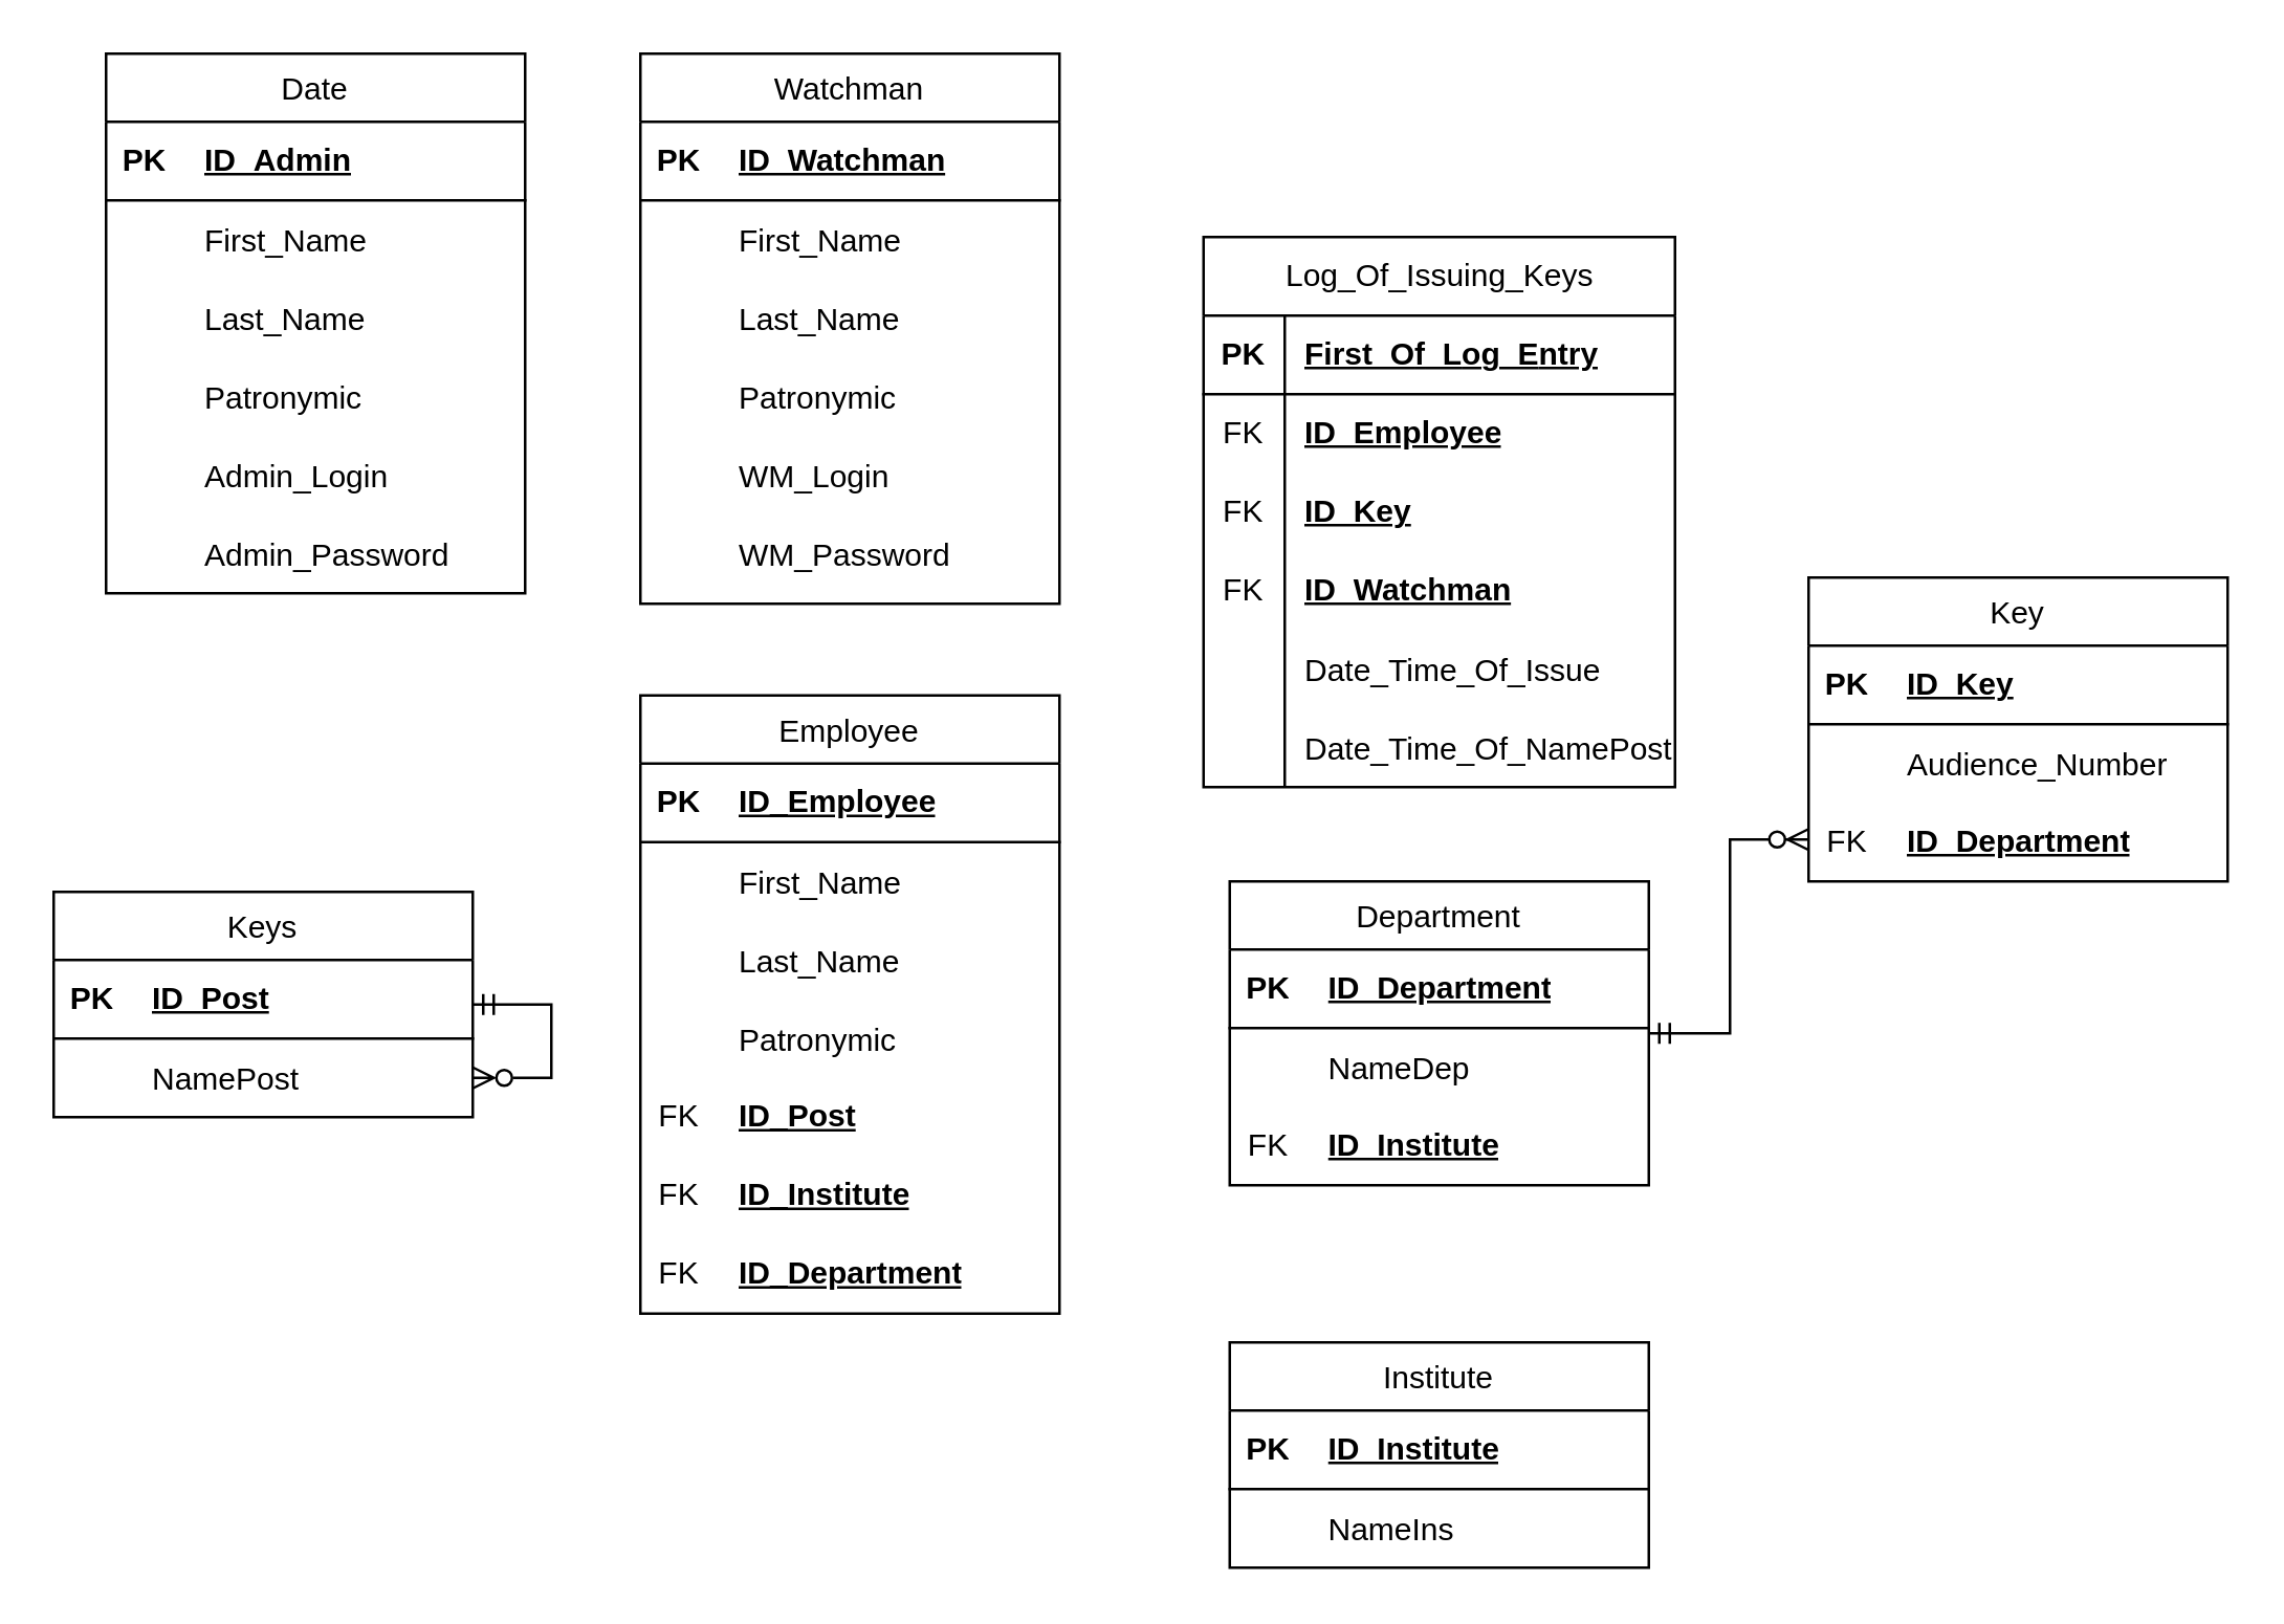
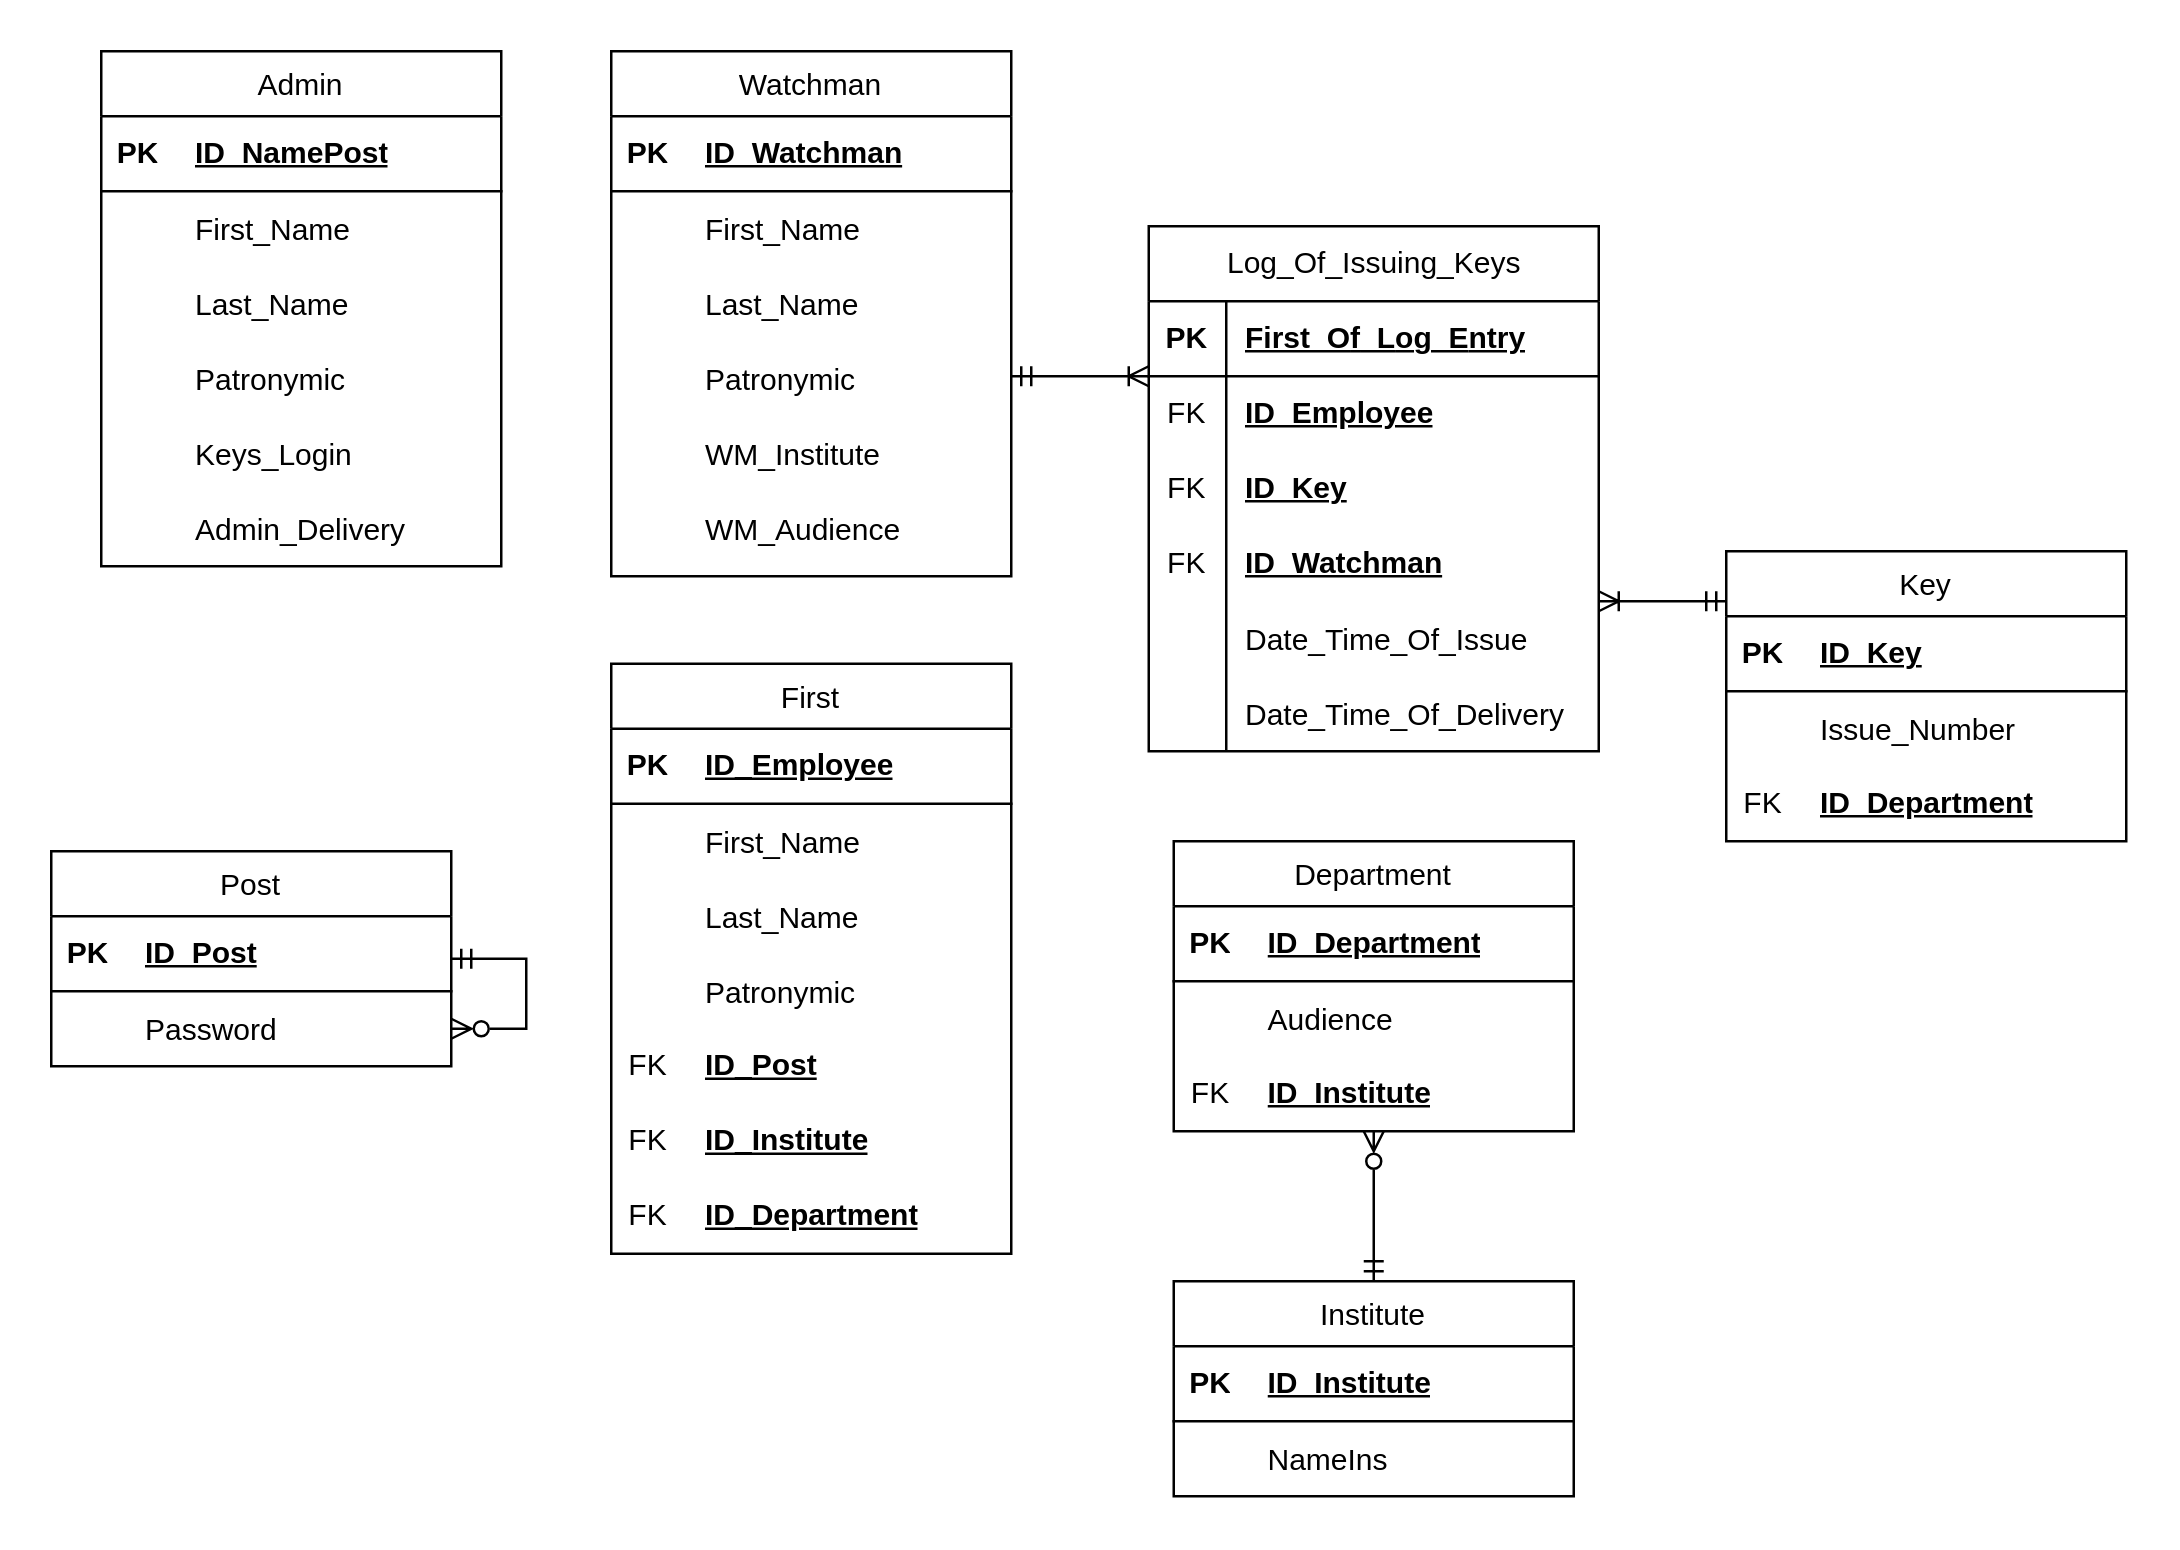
- <mxCell id="110" value="Date" style="swimlane;fontStyle=0;align=center;verticalAlign=top;childLayout=stackLayout;horizontal=1;startSize=26;horizontalStack=0;resizeParent=1;resizeLast=0;collapsible=1;marginBottom=0;rounded=0;shadow=0;strokeWidth=1;" vertex="1" parent="1"><mxGeometry x="40" y="20" width="160" height="206" as="geometry"><mxRectangle x="340" y="380" width="170" height="26" as="alternateBounds" /></mxGeometry></mxCell>
+ <mxCell id="110" value="Admin" style="swimlane;fontStyle=0;align=center;verticalAlign=top;childLayout=stackLayout;horizontal=1;startSize=26;horizontalStack=0;resizeParent=1;resizeLast=0;collapsible=1;marginBottom=0;rounded=0;shadow=0;strokeWidth=1;" vertex="1" parent="1"><mxGeometry x="40" y="20" width="160" height="206" as="geometry"><mxRectangle x="340" y="380" width="170" height="26" as="alternateBounds" /></mxGeometry></mxCell>
- <mxCell id="114" value="ID_Admin" style="shape=partialRectangle;connectable=0;fillColor=none;top=0;left=0;bottom=0;right=0;align=left;spacingLeft=6;fontStyle=5;overflow=hidden;whiteSpace=wrap;html=1;" vertex="1" parent="112"><mxGeometry x="30" width="130" height="30" as="geometry"><mxRectangle width="130" height="30" as="alternateBounds" /></mxGeometry></mxCell>
+ <mxCell id="114" value="ID_NamePost" style="shape=partialRectangle;connectable=0;fillColor=none;top=0;left=0;bottom=0;right=0;align=left;spacingLeft=6;fontStyle=5;overflow=hidden;whiteSpace=wrap;html=1;" vertex="1" parent="112"><mxGeometry x="30" width="130" height="30" as="geometry"><mxRectangle width="130" height="30" as="alternateBounds" /></mxGeometry></mxCell>
+ <mxCell id="109" value="" style="fontSize=12;html=1;endArrow=ERoneToMany;startArrow=ERmandOne;rounded=0;edgeStyle=orthogonalEdgeStyle;" edge="1" parent="1" source="88" target="58"><mxGeometry width="100" height="100" relative="1" as="geometry"><mxPoint x="414" y="316" as="sourcePoint" /><mxPoint x="469" y="155" as="targetPoint" /><Array as="points"><mxPoint x="430" y="150" /><mxPoint x="430" y="150" /></Array></mxGeometry></mxCell>
- <mxCell id="126" value="Admin_Login" style="shape=partialRectangle;connectable=0;fillColor=none;top=0;left=0;bottom=0;right=0;align=left;spacingLeft=6;overflow=hidden;" vertex="1" parent="124"><mxGeometry x="30" width="130" height="30" as="geometry"><mxRectangle width="130" height="30" as="alternateBounds" /></mxGeometry></mxCell>
+ <mxCell id="126" value="Keys_Login" style="shape=partialRectangle;connectable=0;fillColor=none;top=0;left=0;bottom=0;right=0;align=left;spacingLeft=6;overflow=hidden;" vertex="1" parent="124"><mxGeometry x="30" width="130" height="30" as="geometry"><mxRectangle width="130" height="30" as="alternateBounds" /></mxGeometry></mxCell>
- <mxCell id="105" value="WM_Login" style="shape=partialRectangle;connectable=0;fillColor=none;top=0;left=0;bottom=0;right=0;align=left;spacingLeft=6;overflow=hidden;" vertex="1" parent="103"><mxGeometry x="30" width="130" height="30" as="geometry"><mxRectangle width="130" height="30" as="alternateBounds" /></mxGeometry></mxCell>
+ <mxCell id="105" value="WM_Institute" style="shape=partialRectangle;connectable=0;fillColor=none;top=0;left=0;bottom=0;right=0;align=left;spacingLeft=6;overflow=hidden;" vertex="1" parent="103"><mxGeometry x="30" width="130" height="30" as="geometry"><mxRectangle width="130" height="30" as="alternateBounds" /></mxGeometry></mxCell>
- <mxCell id="129" value="Admin_Password" style="shape=partialRectangle;connectable=0;fillColor=none;top=0;left=0;bottom=0;right=0;align=left;spacingLeft=6;overflow=hidden;" vertex="1" parent="127"><mxGeometry x="30" width="130" height="30" as="geometry"><mxRectangle width="130" height="30" as="alternateBounds" /></mxGeometry></mxCell>
+ <mxCell id="129" value="Admin_Delivery" style="shape=partialRectangle;connectable=0;fillColor=none;top=0;left=0;bottom=0;right=0;align=left;spacingLeft=6;overflow=hidden;" vertex="1" parent="127"><mxGeometry x="30" width="130" height="30" as="geometry"><mxRectangle width="130" height="30" as="alternateBounds" /></mxGeometry></mxCell>
- <mxCell id="108" value="WM_Password" style="shape=partialRectangle;connectable=0;fillColor=none;top=0;left=0;bottom=0;right=0;align=left;spacingLeft=6;overflow=hidden;" vertex="1" parent="106"><mxGeometry x="30" width="130" height="30" as="geometry"><mxRectangle width="130" height="30" as="alternateBounds" /></mxGeometry></mxCell>
+ <mxCell id="108" value="WM_Audience" style="shape=partialRectangle;connectable=0;fillColor=none;top=0;left=0;bottom=0;right=0;align=left;spacingLeft=6;overflow=hidden;" vertex="1" parent="106"><mxGeometry x="30" width="130" height="30" as="geometry"><mxRectangle width="130" height="30" as="alternateBounds" /></mxGeometry></mxCell>
+ <mxCell id="77" value="" style="edgeStyle=orthogonalEdgeStyle;fontSize=12;html=1;endArrow=ERoneToMany;startArrow=ERmandOne;rounded=0;" parent="1" source="45" target="58" edge="1"><mxGeometry width="100" height="100" relative="1" as="geometry"><mxPoint x="419" y="301" as="sourcePoint" /><mxPoint x="479" y="190" as="targetPoint" /><Array as="points"><mxPoint x="660" y="240" /><mxPoint x="660" y="240" /></Array></mxGeometry></mxCell>
- <mxCell id="2" value="Employee" style="swimlane;fontStyle=0;align=center;verticalAlign=top;childLayout=stackLayout;horizontal=1;startSize=26;horizontalStack=0;resizeParent=1;resizeLast=0;collapsible=1;marginBottom=0;rounded=0;shadow=0;strokeWidth=1;" parent="1" vertex="1"><mxGeometry x="244" y="265" width="160" height="236" as="geometry"><mxRectangle x="230" y="140" width="160" height="26" as="alternateBounds" /></mxGeometry></mxCell>
+ <mxCell id="2" value="First" style="swimlane;fontStyle=0;align=center;verticalAlign=top;childLayout=stackLayout;horizontal=1;startSize=26;horizontalStack=0;resizeParent=1;resizeLast=0;collapsible=1;marginBottom=0;rounded=0;shadow=0;strokeWidth=1;" parent="1" vertex="1"><mxGeometry x="244" y="265" width="160" height="236" as="geometry"><mxRectangle x="230" y="140" width="160" height="26" as="alternateBounds" /></mxGeometry></mxCell>
- <mxCell id="76" value="Date_Time_Of_NamePost" style="shape=partialRectangle;connectable=0;fillColor=none;top=0;left=0;bottom=0;right=0;align=left;spacingLeft=6;overflow=hidden;" parent="74" vertex="1"><mxGeometry x="31" width="149" height="30" as="geometry"><mxRectangle width="149" height="30" as="alternateBounds" /></mxGeometry></mxCell>
+ <mxCell id="76" value="Date_Time_Of_Delivery" style="shape=partialRectangle;connectable=0;fillColor=none;top=0;left=0;bottom=0;right=0;align=left;spacingLeft=6;overflow=hidden;" parent="74" vertex="1"><mxGeometry x="31" width="149" height="30" as="geometry"><mxRectangle width="149" height="30" as="alternateBounds" /></mxGeometry></mxCell>
- <mxCell id="53" value="Audience_Number" style="shape=partialRectangle;connectable=0;fillColor=none;top=0;left=0;bottom=0;right=0;align=left;spacingLeft=6;overflow=hidden;" parent="51" vertex="1"><mxGeometry x="30" width="130" height="30" as="geometry"><mxRectangle width="130" height="30" as="alternateBounds" /></mxGeometry></mxCell>
+ <mxCell id="53" value="Issue_Number" style="shape=partialRectangle;connectable=0;fillColor=none;top=0;left=0;bottom=0;right=0;align=left;spacingLeft=6;overflow=hidden;" parent="51" vertex="1"><mxGeometry x="30" width="130" height="30" as="geometry"><mxRectangle width="130" height="30" as="alternateBounds" /></mxGeometry></mxCell>
- <mxCell id="26" value="Keys" style="swimlane;fontStyle=0;align=center;verticalAlign=top;childLayout=stackLayout;horizontal=1;startSize=26;horizontalStack=0;resizeParent=1;resizeLast=0;collapsible=1;marginBottom=0;rounded=0;shadow=0;strokeWidth=1;" parent="1" vertex="1"><mxGeometry x="20" y="340" width="160" height="86" as="geometry"><mxRectangle x="130" y="380" width="160" height="26" as="alternateBounds" /></mxGeometry></mxCell>
+ <mxCell id="26" value="Post" style="swimlane;fontStyle=0;align=center;verticalAlign=top;childLayout=stackLayout;horizontal=1;startSize=26;horizontalStack=0;resizeParent=1;resizeLast=0;collapsible=1;marginBottom=0;rounded=0;shadow=0;strokeWidth=1;" parent="1" vertex="1"><mxGeometry x="20" y="340" width="160" height="86" as="geometry"><mxRectangle x="130" y="380" width="160" height="26" as="alternateBounds" /></mxGeometry></mxCell>
- <mxCell id="78" value="" style="edgeStyle=orthogonalEdgeStyle;fontSize=12;html=1;endArrow=ERzeroToMany;startArrow=ERmandOne;rounded=0;" parent="1" source="34" target="45" edge="1"><mxGeometry width="100" height="100" relative="1" as="geometry"><mxPoint x="390" y="370" as="sourcePoint" /><mxPoint x="490" y="270" as="targetPoint" /><Array as="points"><mxPoint x="660" y="394" /><mxPoint x="660" y="320" /></Array></mxGeometry></mxCell>
- <mxCell id="41" value="NameDep" style="shape=partialRectangle;connectable=0;fillColor=none;top=0;left=0;bottom=0;right=0;align=left;spacingLeft=6;overflow=hidden;" parent="39" vertex="1"><mxGeometry x="30" width="130" height="30" as="geometry"><mxRectangle width="130" height="30" as="alternateBounds" /></mxGeometry></mxCell>
+ <mxCell id="41" value="Audience" style="shape=partialRectangle;connectable=0;fillColor=none;top=0;left=0;bottom=0;right=0;align=left;spacingLeft=6;overflow=hidden;" parent="39" vertex="1"><mxGeometry x="30" width="130" height="30" as="geometry"><mxRectangle width="130" height="30" as="alternateBounds" /></mxGeometry></mxCell>
- <mxCell id="33" value="NamePost" style="shape=partialRectangle;connectable=0;fillColor=none;top=0;left=0;bottom=0;right=0;align=left;spacingLeft=6;overflow=hidden;" parent="31" vertex="1"><mxGeometry x="30" width="130" height="30" as="geometry"><mxRectangle width="130" height="30" as="alternateBounds" /></mxGeometry></mxCell>
+ <mxCell id="33" value="Password" style="shape=partialRectangle;connectable=0;fillColor=none;top=0;left=0;bottom=0;right=0;align=left;spacingLeft=6;overflow=hidden;" parent="31" vertex="1"><mxGeometry x="30" width="130" height="30" as="geometry"><mxRectangle width="130" height="30" as="alternateBounds" /></mxGeometry></mxCell>
+ <mxCell id="87" value="" style="fontSize=12;html=1;endArrow=ERzeroToMany;startArrow=ERmandOne;rounded=0;edgeStyle=orthogonalEdgeStyle;endFill=0;" parent="1" source="79" target="34" edge="1"><mxGeometry width="100" height="100" relative="1" as="geometry"><mxPoint x="530" y="380" as="sourcePoint" /><mxPoint x="414" y="380" as="targetPoint" /><Array as="points" /></mxGeometry></mxCell>
